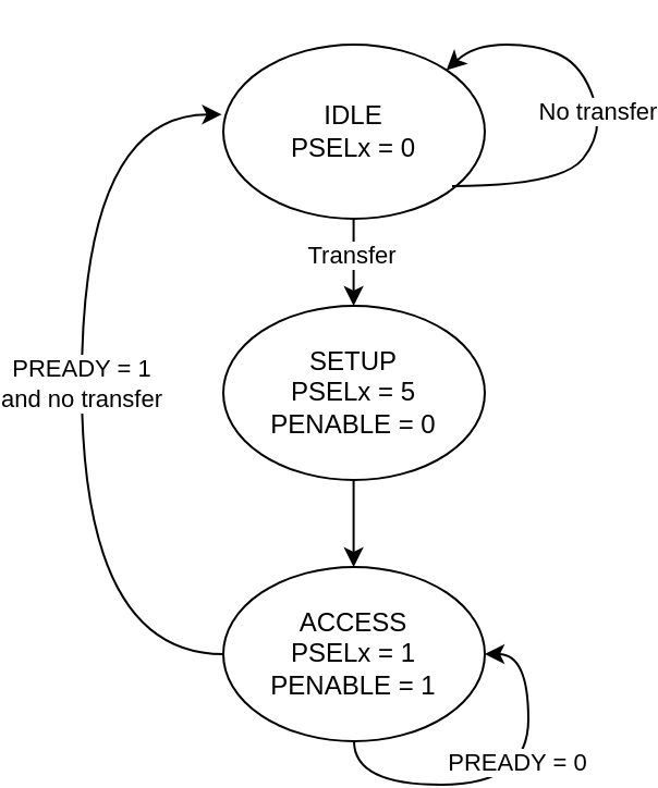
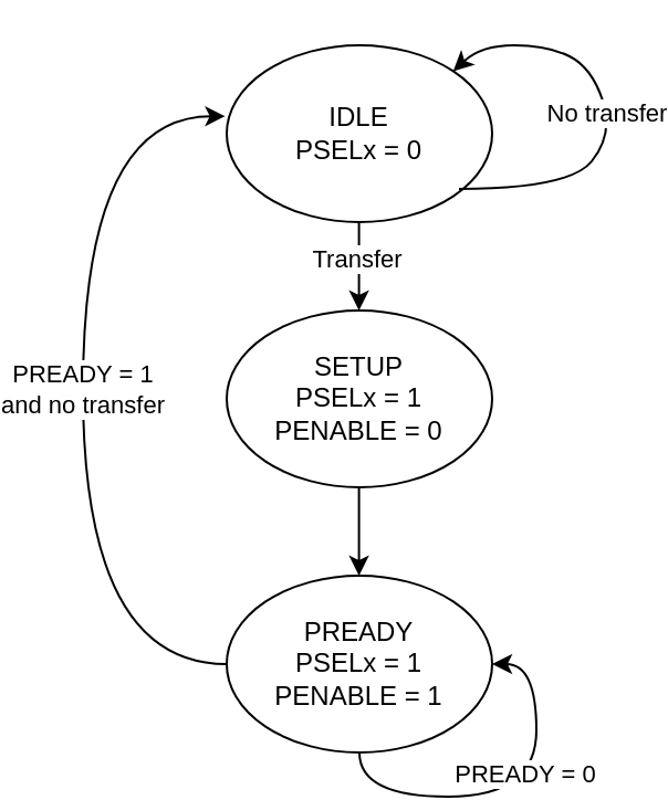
- <mxCell id="3" value="SETUP&lt;br&gt;PSELx = 5&lt;br&gt;PENABLE = 0" style="ellipse;whiteSpace=wrap;html=1;" vertex="1" parent="1"><mxGeometry x="85" y="140" width="120" height="80" as="geometry" /></mxCell>
+ <mxCell id="3" value="SETUP&lt;br&gt;PSELx = 1&lt;br&gt;PENABLE = 0" style="ellipse;whiteSpace=wrap;html=1;" vertex="1" parent="1"><mxGeometry x="85" y="140" width="120" height="80" as="geometry" /></mxCell>
- <mxCell id="8" value="ACCESS&lt;br&gt;PSELx = 1&lt;br&gt;PENABLE = 1" style="ellipse;whiteSpace=wrap;html=1;" vertex="1" parent="1"><mxGeometry x="85" y="260" width="120" height="80" as="geometry" /></mxCell>
+ <mxCell id="8" value="PREADY&lt;br&gt;PSELx = 1&lt;br&gt;PENABLE = 1" style="ellipse;whiteSpace=wrap;html=1;" vertex="1" parent="1"><mxGeometry x="85" y="260" width="120" height="80" as="geometry" /></mxCell>
